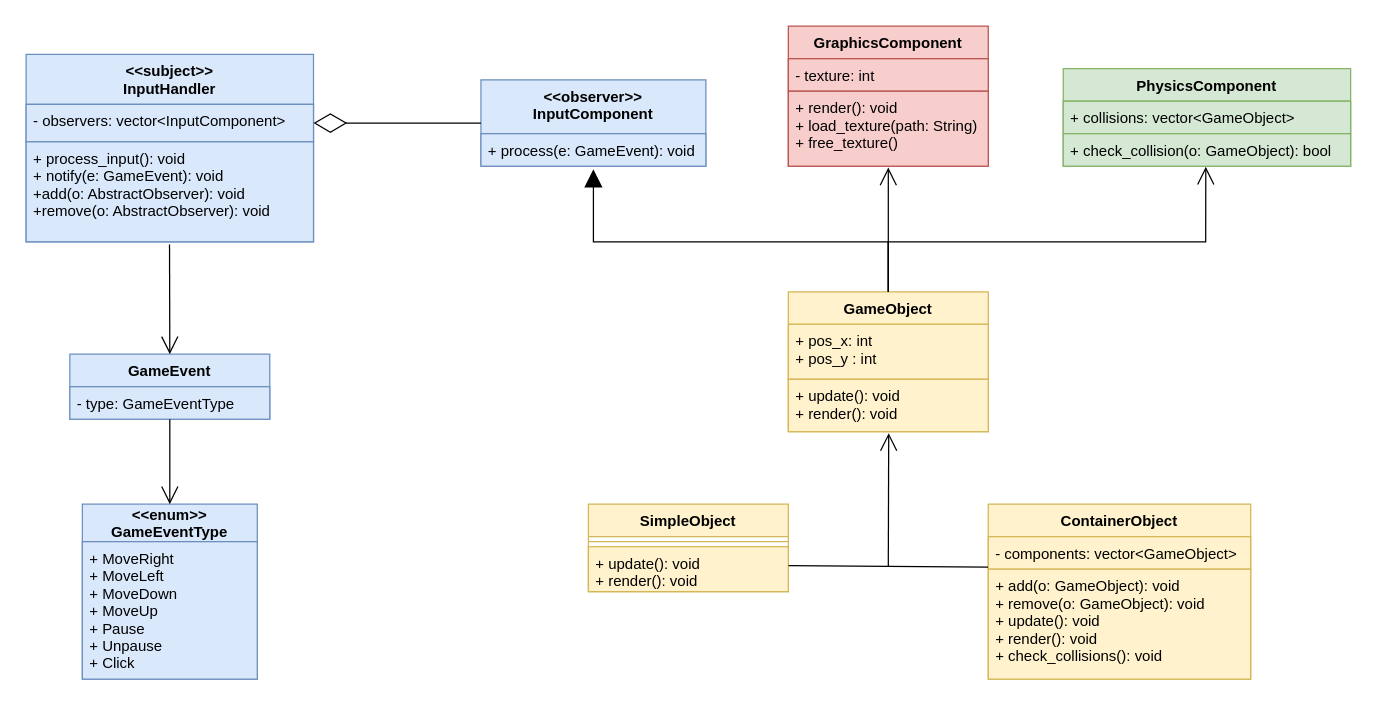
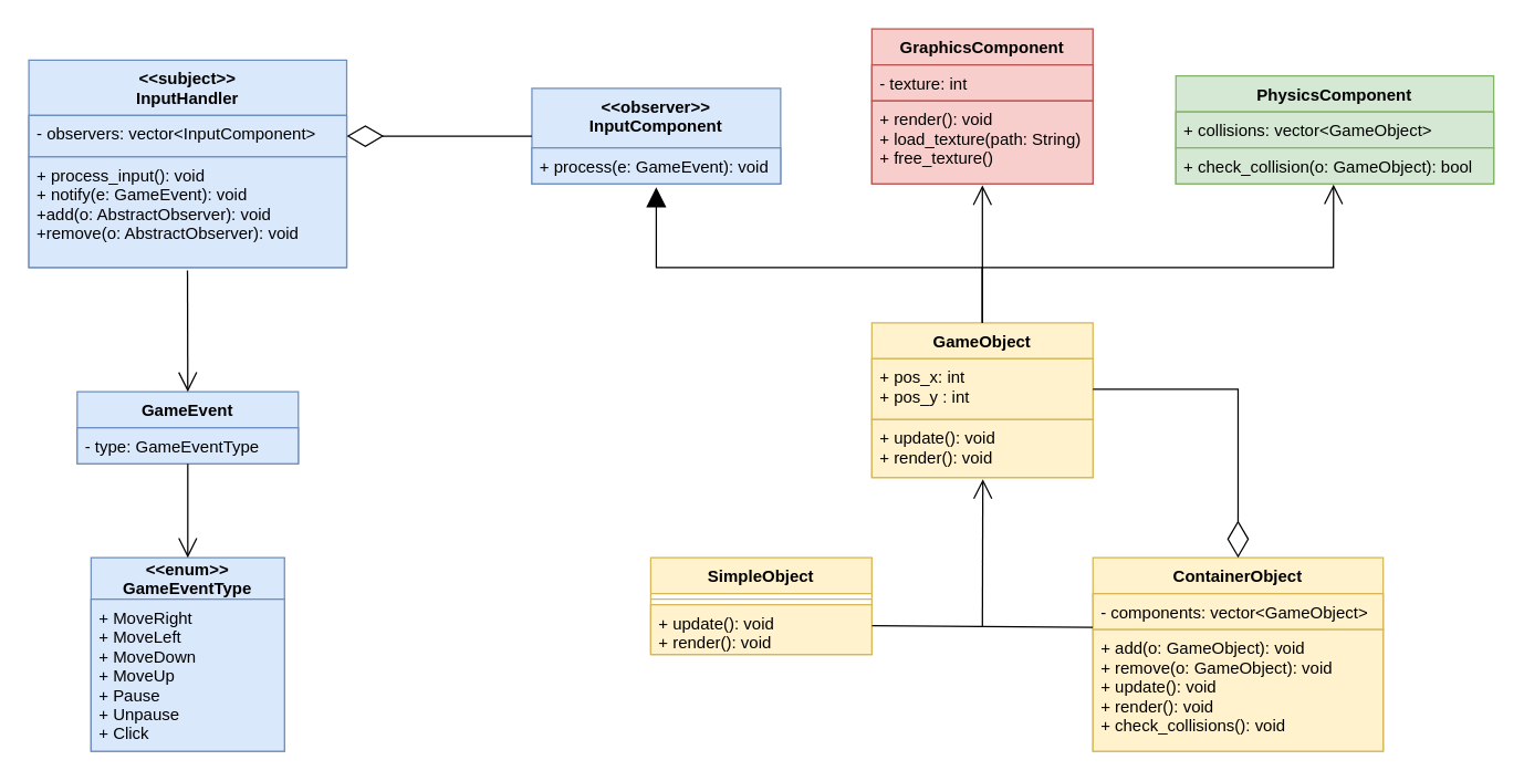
+ <mxCell id="26" value="" style="endArrow=diamondThin;endFill=0;endSize=24;html=1;entryX=0.5;entryY=0;entryDx=0;entryDy=0;exitX=1;exitY=0.5;exitDx=0;exitDy=0;rounded=0;" parent="1" source="18" target="23" edge="1"><mxGeometry width="160" relative="1" as="geometry"><mxPoint x="616" y="333" as="sourcePoint" /><mxPoint x="776" y="333" as="targetPoint" /><Array as="points"><mxPoint x="895" y="281" /></Array></mxGeometry></mxCell>
